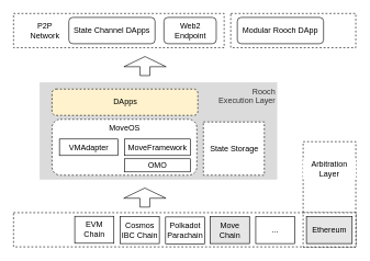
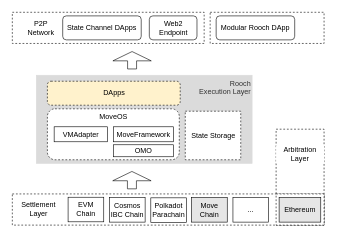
+ <mxCell id="20" value="Settlement Layer" style="rounded=0;whiteSpace=wrap;html=1;strokeColor=none;" parent="1" vertex="1"><mxGeometry x="23.5" y="334" width="80" height="30" as="geometry" /></mxCell>
